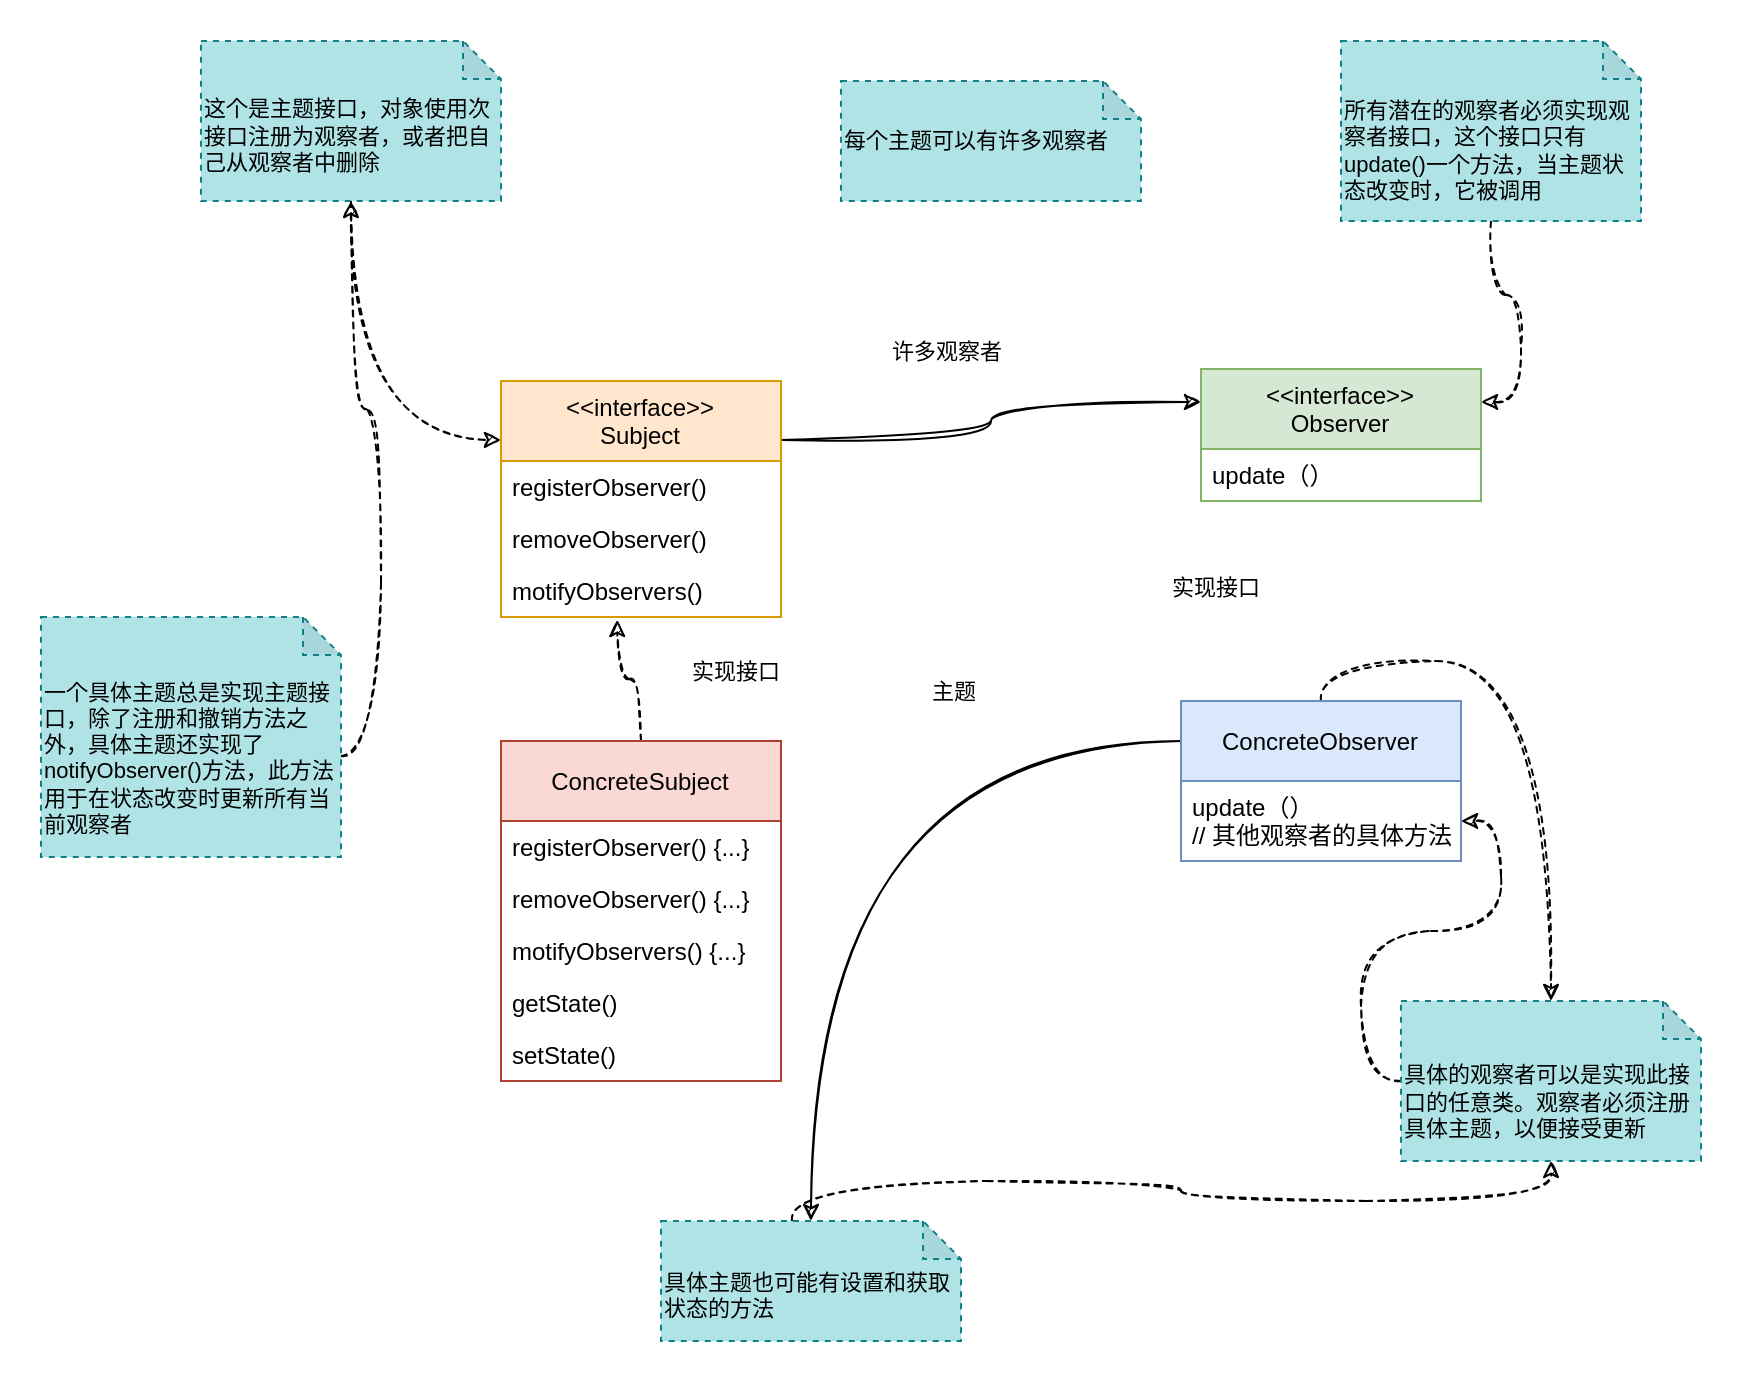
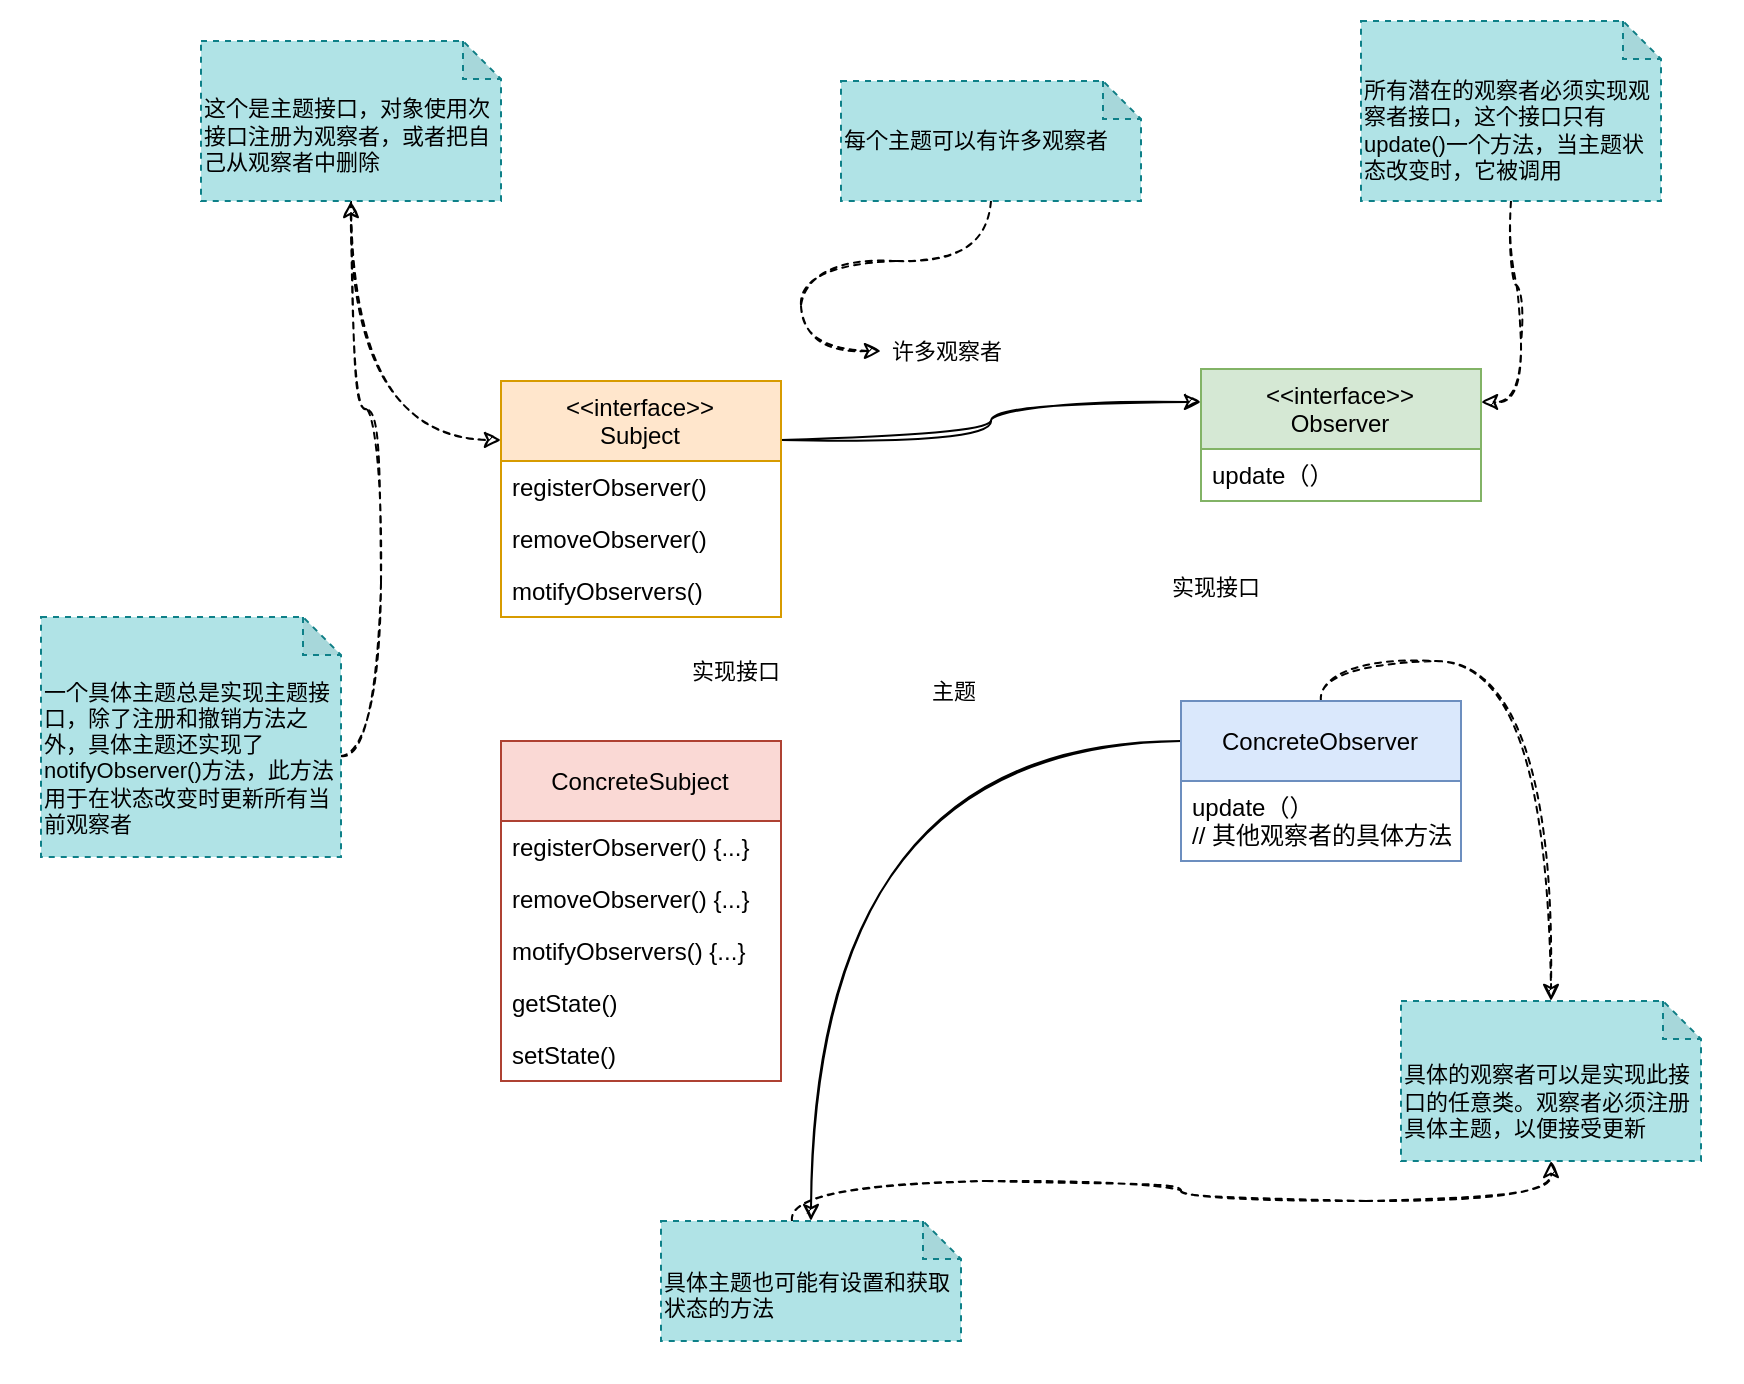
- <mxCell id="29" value="所有潜在的观察者必须实现观察者接口，这个接口只有update()一个方法，当主题状态改变时，它被调用" style="shape=note;whiteSpace=wrap;html=1;backgroundOutline=1;darkOpacity=0.05;fontSize=11;size=19;fillColor=#b0e3e6;strokeColor=#0e8088;dashed=1;verticalAlign=bottom;spacingBottom=6;align=left;" vertex="1" parent="1"><mxGeometry x="670" y="20" width="150" height="90" as="geometry" /></mxCell>
+ <mxCell id="29" value="所有潜在的观察者必须实现观察者接口，这个接口只有update()一个方法，当主题状态改变时，它被调用" style="shape=note;whiteSpace=wrap;html=1;backgroundOutline=1;darkOpacity=0.05;fontSize=11;size=19;fillColor=#b0e3e6;strokeColor=#0e8088;dashed=1;verticalAlign=bottom;spacingBottom=6;align=left;" vertex="1" parent="1"><mxGeometry x="680" y="10" width="150" height="90" as="geometry" /></mxCell>
+ <mxCell id="24" style="edgeStyle=orthogonalEdgeStyle;curved=1;rounded=0;sketch=1;orthogonalLoop=1;jettySize=auto;html=1;exitX=0.5;exitY=1;exitDx=0;exitDy=0;exitPerimeter=0;entryX=0;entryY=0.5;entryDx=0;entryDy=0;dashed=1;fontSize=11;" edge="1" parent="1" source="25" target="21"><mxGeometry relative="1" as="geometry" /></mxCell>
- <mxCell id="13" style="edgeStyle=orthogonalEdgeStyle;curved=1;rounded=0;sketch=1;orthogonalLoop=1;jettySize=auto;html=1;exitX=0.5;exitY=0;exitDx=0;exitDy=0;entryX=0.415;entryY=1.056;entryDx=0;entryDy=0;entryPerimeter=0;dashed=1;fontSize=11;" edge="1" parent="1" source="14" target="6"><mxGeometry relative="1" as="geometry"><Array as="points"><mxPoint y="339" x="320" /><mxPoint x="308" y="339" /></Array></mxGeometry></mxCell>
- <mxCell id="32" style="edgeStyle=orthogonalEdgeStyle;curved=1;rounded=0;sketch=1;orthogonalLoop=1;jettySize=auto;html=1;exitX=0;exitY=0.5;exitDx=0;exitDy=0;exitPerimeter=0;entryX=1;entryY=0.5;entryDx=0;entryDy=0;dashed=1;fontSize=11;" edge="1" parent="1" source="33" target="12"><mxGeometry relative="1" as="geometry" /></mxCell>
